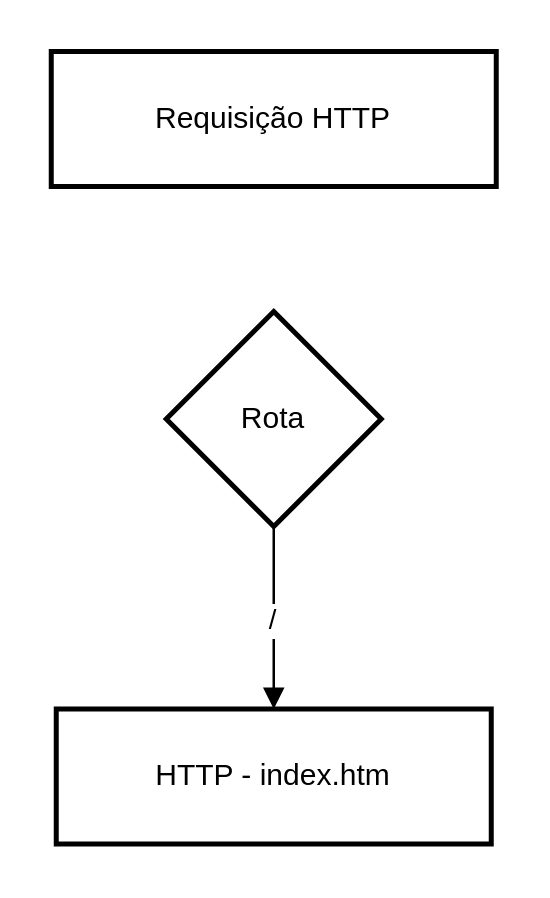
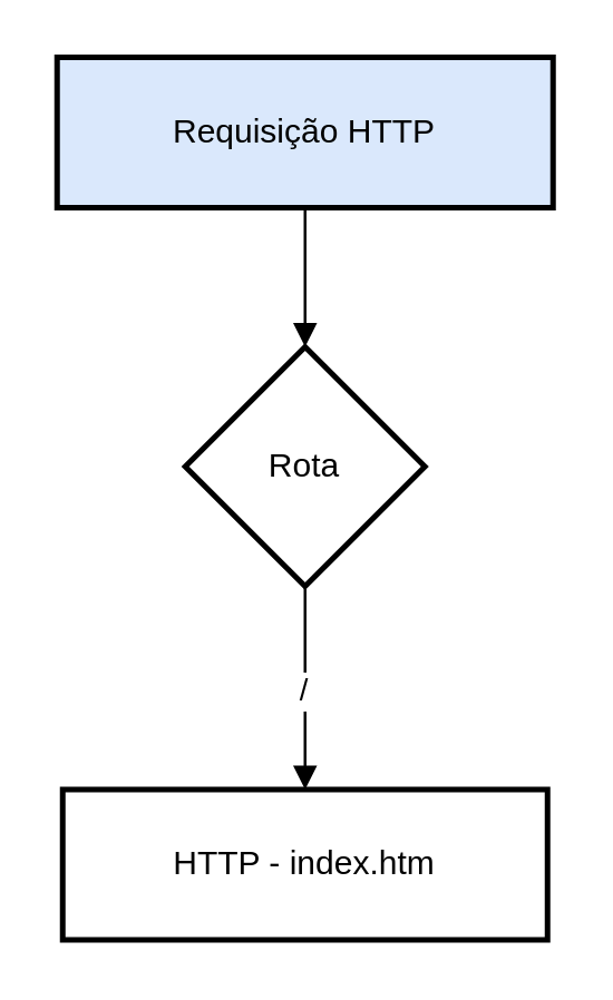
- <mxCell id="2" value="Requisição HTTP" style="whiteSpace=wrap;strokeWidth=2;" vertex="1" parent="1"><mxGeometry x="20" y="20" width="178" height="54" as="geometry" /></mxCell>
+ <mxCell id="2" value="Requisição HTTP" style="whiteSpace=wrap;strokeWidth=2;fillColor=#dae8fc;" vertex="1" parent="1"><mxGeometry x="20" y="20" width="178" height="54" as="geometry" /></mxCell>
+ <mxCell id="5" value="" style="curved=1;startArrow=none;endArrow=block;exitX=0.5;exitY=1;entryX=0.5;entryY=0;" edge="1" parent="1" source="2" target="3"><mxGeometry relative="1" as="geometry"><Array as="points" /></mxGeometry></mxCell>
